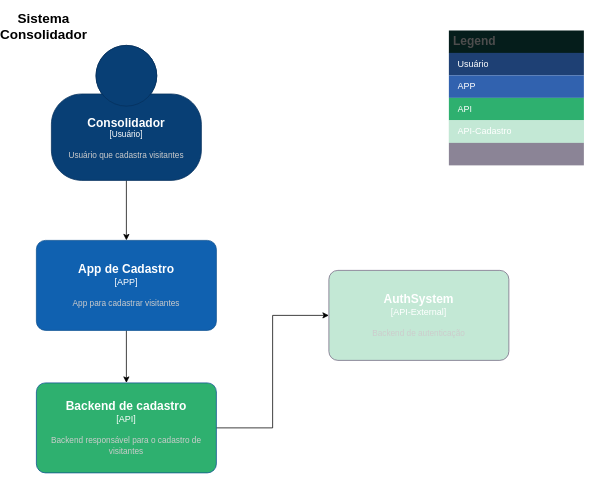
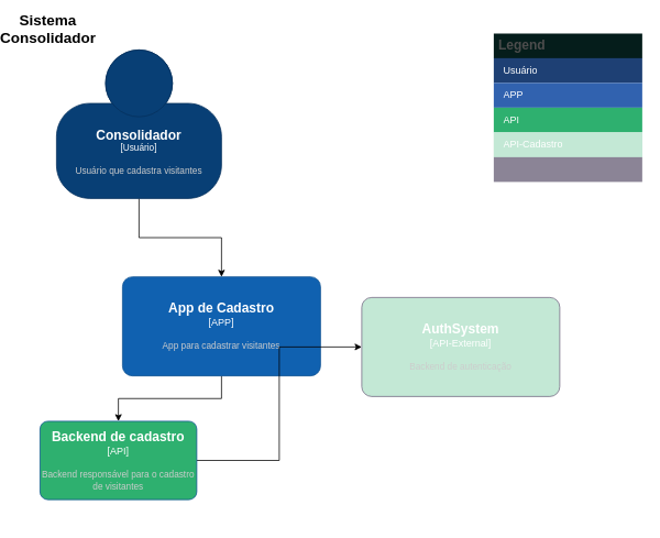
- <mxCell id="16" value="&lt;font style=&quot;font-size: 16px&quot;&gt;&lt;b&gt;App de Cadastro&lt;/b&gt;&lt;/font&gt;&lt;div&gt;[APP]&lt;/div&gt;&lt;br&gt;&lt;div&gt;&lt;font style=&quot;font-size: 11px&quot;&gt;&lt;font color=&quot;#cccccc&quot;&gt;App para cadastrar visitantes&lt;/font&gt;&lt;/div&gt;" style="rounded=1;whiteSpace=wrap;html=1;labelBackgroundColor=none;fillColor=#1061B0;fontColor=#ffffff;align=center;arcSize=10;strokeColor=#0D5091;metaEdit=1;resizable=0;points=[[0.25,0,0],[0.5,0,0],[0.75,0,0],[1,0.25,0],[1,0.5,0],[1,0.75,0],[0.75,1,0],[0.5,1,0],[0.25,1,0],[0,0.75,0],[0,0.5,0],[0,0.25,0]];" parent="1" vertex="1"><mxGeometry x="40" y="320" width="240" height="120" as="geometry" /></mxCell>
+ <mxCell id="16" value="&lt;font style=&quot;font-size: 16px&quot;&gt;&lt;b&gt;App de Cadastro&lt;/b&gt;&lt;/font&gt;&lt;div&gt;[APP]&lt;/div&gt;&lt;br&gt;&lt;div&gt;&lt;font style=&quot;font-size: 11px&quot;&gt;&lt;font color=&quot;#cccccc&quot;&gt;App para cadastrar visitantes&lt;/font&gt;&lt;/div&gt;" style="rounded=1;whiteSpace=wrap;html=1;labelBackgroundColor=none;fillColor=#1061B0;fontColor=#ffffff;align=center;arcSize=10;strokeColor=#0D5091;metaEdit=1;resizable=0;points=[[0.25,0,0],[0.5,0,0],[0.75,0,0],[1,0.25,0],[1,0.5,0],[1,0.75,0],[0.75,1,0],[0.5,1,0],[0.25,1,0],[0,0.75,0],[0,0.5,0],[0,0.25,0]];" parent="1" vertex="1"><mxGeometry x="140" y="335" width="240" height="120" as="geometry" /></mxCell>
- <mxCell id="18" value="&lt;font style=&quot;font-size: 16px&quot;&gt;&lt;b&gt;Backend de cadastro&lt;/b&gt;&lt;/font&gt;&lt;div&gt;[API]&lt;/div&gt;&lt;br&gt;&lt;div&gt;&lt;font style=&quot;font-size: 11px&quot;&gt;&lt;font color=&quot;#cccccc&quot;&gt;Backend responsável para o cadastro de visitantes&lt;/font&gt;&lt;/div&gt;" style="rounded=1;whiteSpace=wrap;html=1;labelBackgroundColor=none;fillColor=#2EB06F;fontColor=#ffffff;align=center;arcSize=10;strokeColor=#0D5091;metaEdit=1;resizable=0;points=[[0.25,0,0],[0.5,0,0],[0.75,0,0],[1,0.25,0],[1,0.5,0],[1,0.75,0],[0.75,1,0],[0.5,1,0],[0.25,1,0],[0,0.75,0],[0,0.5,0],[0,0.25,0]];" parent="1" vertex="1"><mxGeometry x="40" y="510" width="240" height="120" as="geometry" /></mxCell>
+ <mxCell id="18" value="&lt;font style=&quot;font-size: 16px&quot;&gt;&lt;b&gt;Backend de cadastro&lt;/b&gt;&lt;/font&gt;&lt;div&gt;[API]&lt;/div&gt;&lt;br&gt;&lt;div&gt;&lt;font style=&quot;font-size: 11px&quot;&gt;&lt;font color=&quot;#cccccc&quot;&gt;Backend responsável para o cadastro de visitantes&lt;/font&gt;&lt;/div&gt;" style="rounded=1;whiteSpace=wrap;html=1;labelBackgroundColor=none;fillColor=#2EB06F;fontColor=#ffffff;align=center;arcSize=10;strokeColor=#0D5091;metaEdit=1;resizable=0;points=[[0.25,0,0],[0.5,0,0],[0.75,0,0],[1,0.25,0],[1,0.5,0],[1,0.75,0],[0.75,1,0],[0.5,1,0],[0.25,1,0],[0,0.75,0],[0,0.5,0],[0,0.25,0]];" parent="1" vertex="1"><mxGeometry x="40" y="510" width="190" height="95" as="geometry" /></mxCell>
